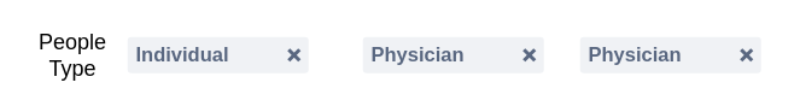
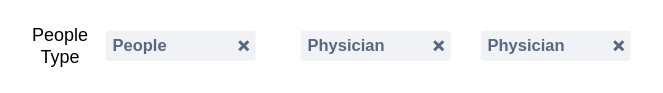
- <mxCell id="2" value="Individual" style="dashed=0;html=1;fillColor=#F0F2F5;strokeColor=none;align=left;rounded=1;arcSize=10;fontColor=#596780;fontStyle=1;fontSize=11;shadow=0;spacingLeft=3" vertex="1" parent="1"><mxGeometry x="70" y="20" width="100" height="20" as="geometry" /></mxCell>
+ <mxCell id="2" value="People" style="dashed=0;html=1;fillColor=#F0F2F5;strokeColor=none;align=left;rounded=1;arcSize=10;fontColor=#596780;fontStyle=1;fontSize=11;shadow=0;spacingLeft=3" vertex="1" parent="1"><mxGeometry x="70" y="20" width="100" height="20" as="geometry" /></mxCell>
